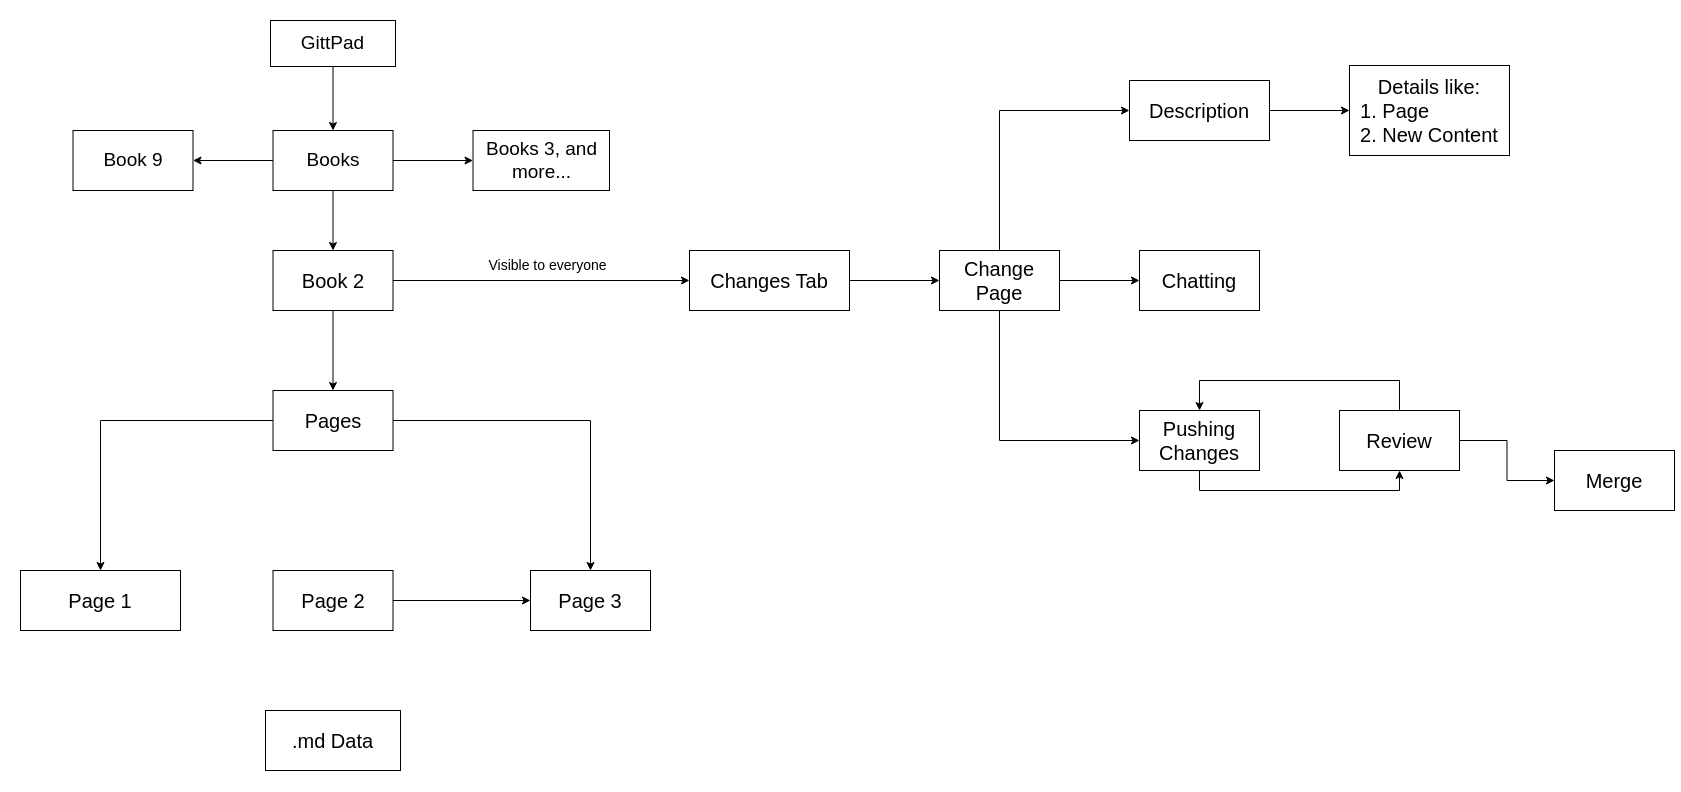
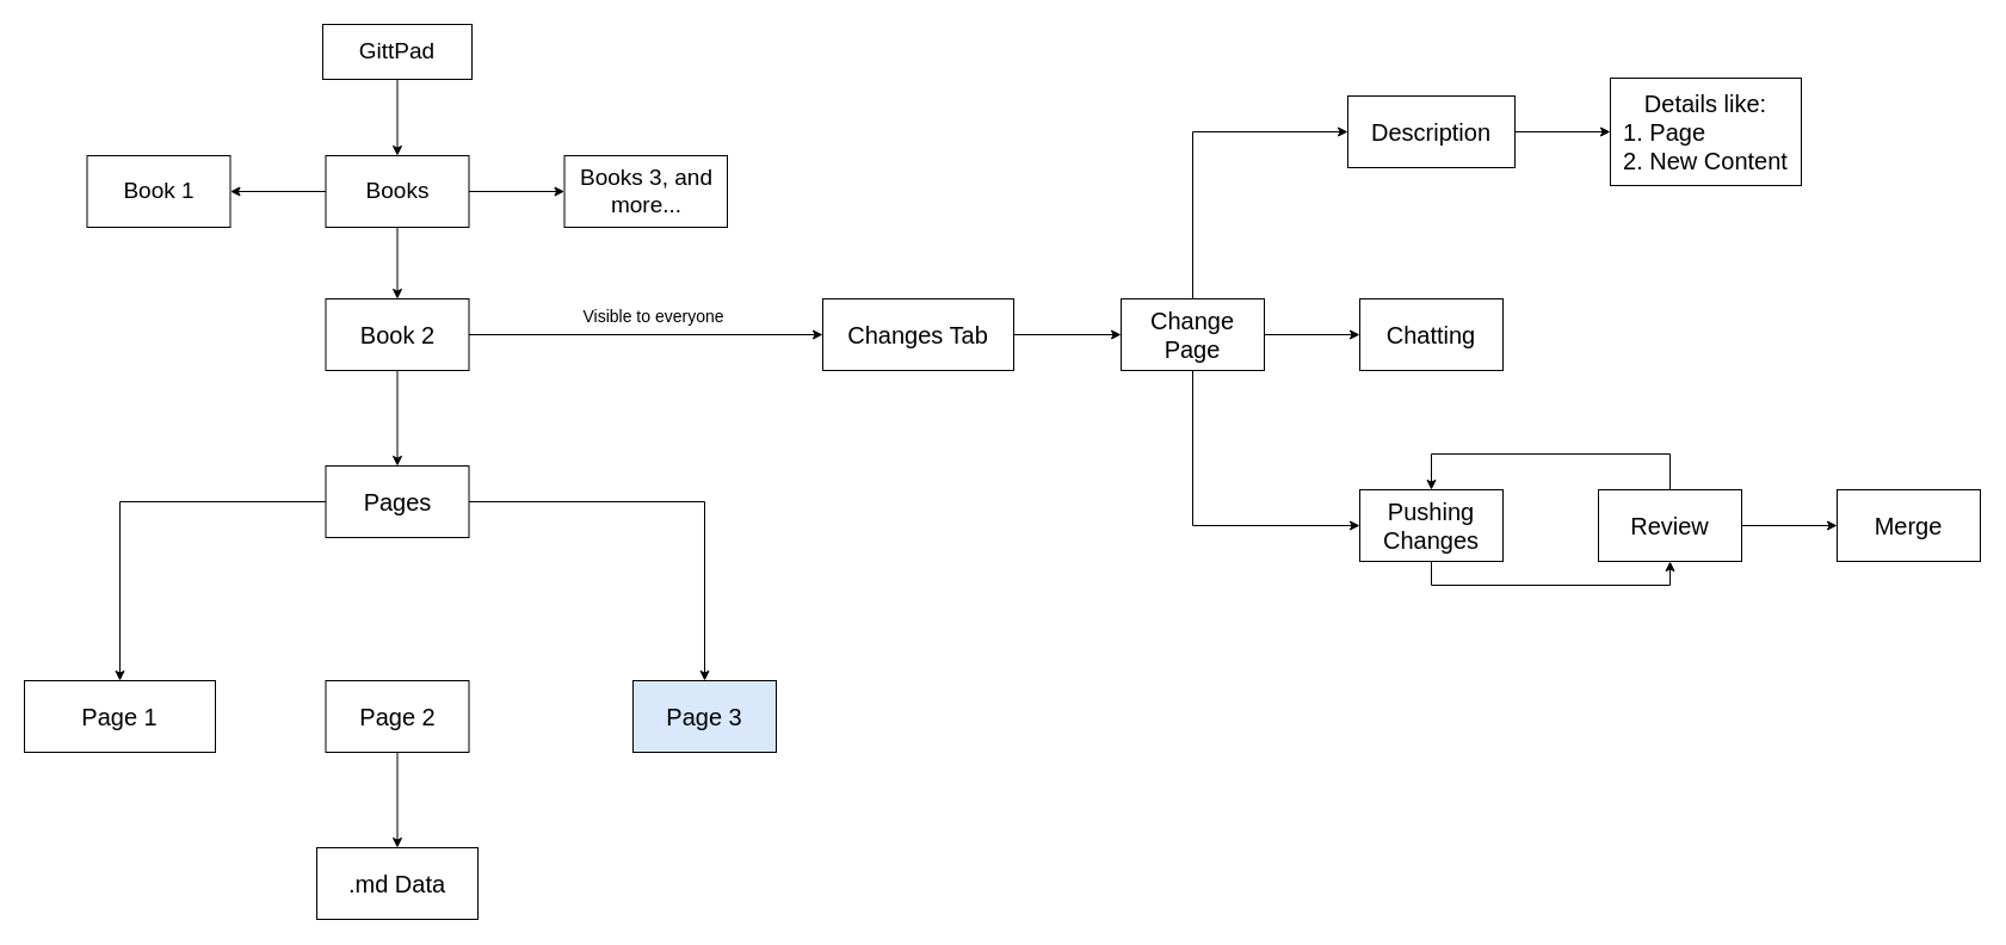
- <mxCell id="18" value="&lt;font style=&quot;font-size: 19px;&quot;&gt;Book 9&lt;/font&gt;" style="whiteSpace=wrap;html=1;rounded=0;" parent="1" vertex="1"><mxGeometry x="72.5" y="130" width="120" height="60" as="geometry" /></mxCell>
+ <mxCell id="18" value="&lt;font style=&quot;font-size: 19px;&quot;&gt;Book 1&lt;/font&gt;" style="whiteSpace=wrap;html=1;rounded=0;" parent="1" vertex="1"><mxGeometry x="72.5" y="130" width="120" height="60" as="geometry" /></mxCell>
- <mxCell id="37" value="&lt;span style=&quot;font-size: 20px;&quot;&gt;Merge&lt;/span&gt;" style="whiteSpace=wrap;html=1;rounded=0;" vertex="1" parent="1"><mxGeometry x="1554" y="450" width="120" height="60" as="geometry" /></mxCell>
+ <mxCell id="37" value="&lt;span style=&quot;font-size: 20px;&quot;&gt;Merge&lt;/span&gt;" style="whiteSpace=wrap;html=1;rounded=0;" vertex="1" parent="1"><mxGeometry x="1539" y="410" width="120" height="60" as="geometry" /></mxCell>
- <mxCell id="16" style="edgeStyle=orthogonalEdgeStyle;rounded=0;orthogonalLoop=1;jettySize=auto;html=1;" edge="1" parent="1" source="17" target="15"><mxGeometry relative="1" as="geometry" /></mxCell>
+ <mxCell id="16" style="edgeStyle=orthogonalEdgeStyle;rounded=0;orthogonalLoop=1;jettySize=auto;html=1;" edge="1" parent="1" source="17" target="20"><mxGeometry relative="1" as="geometry" /></mxCell>
- <mxCell id="15" value="&lt;font style=&quot;font-size: 20px;&quot;&gt;Page 3&lt;/font&gt;" style="whiteSpace=wrap;html=1;rounded=0;" parent="1" vertex="1"><mxGeometry x="530" y="570" width="120" height="60" as="geometry" /></mxCell>
+ <mxCell id="15" value="&lt;font style=&quot;font-size: 20px;&quot;&gt;Page 3&lt;/font&gt;" style="whiteSpace=wrap;html=1;rounded=0;fillColor=#dae8fc;" parent="1" vertex="1"><mxGeometry x="530" y="570" width="120" height="60" as="geometry" /></mxCell>
